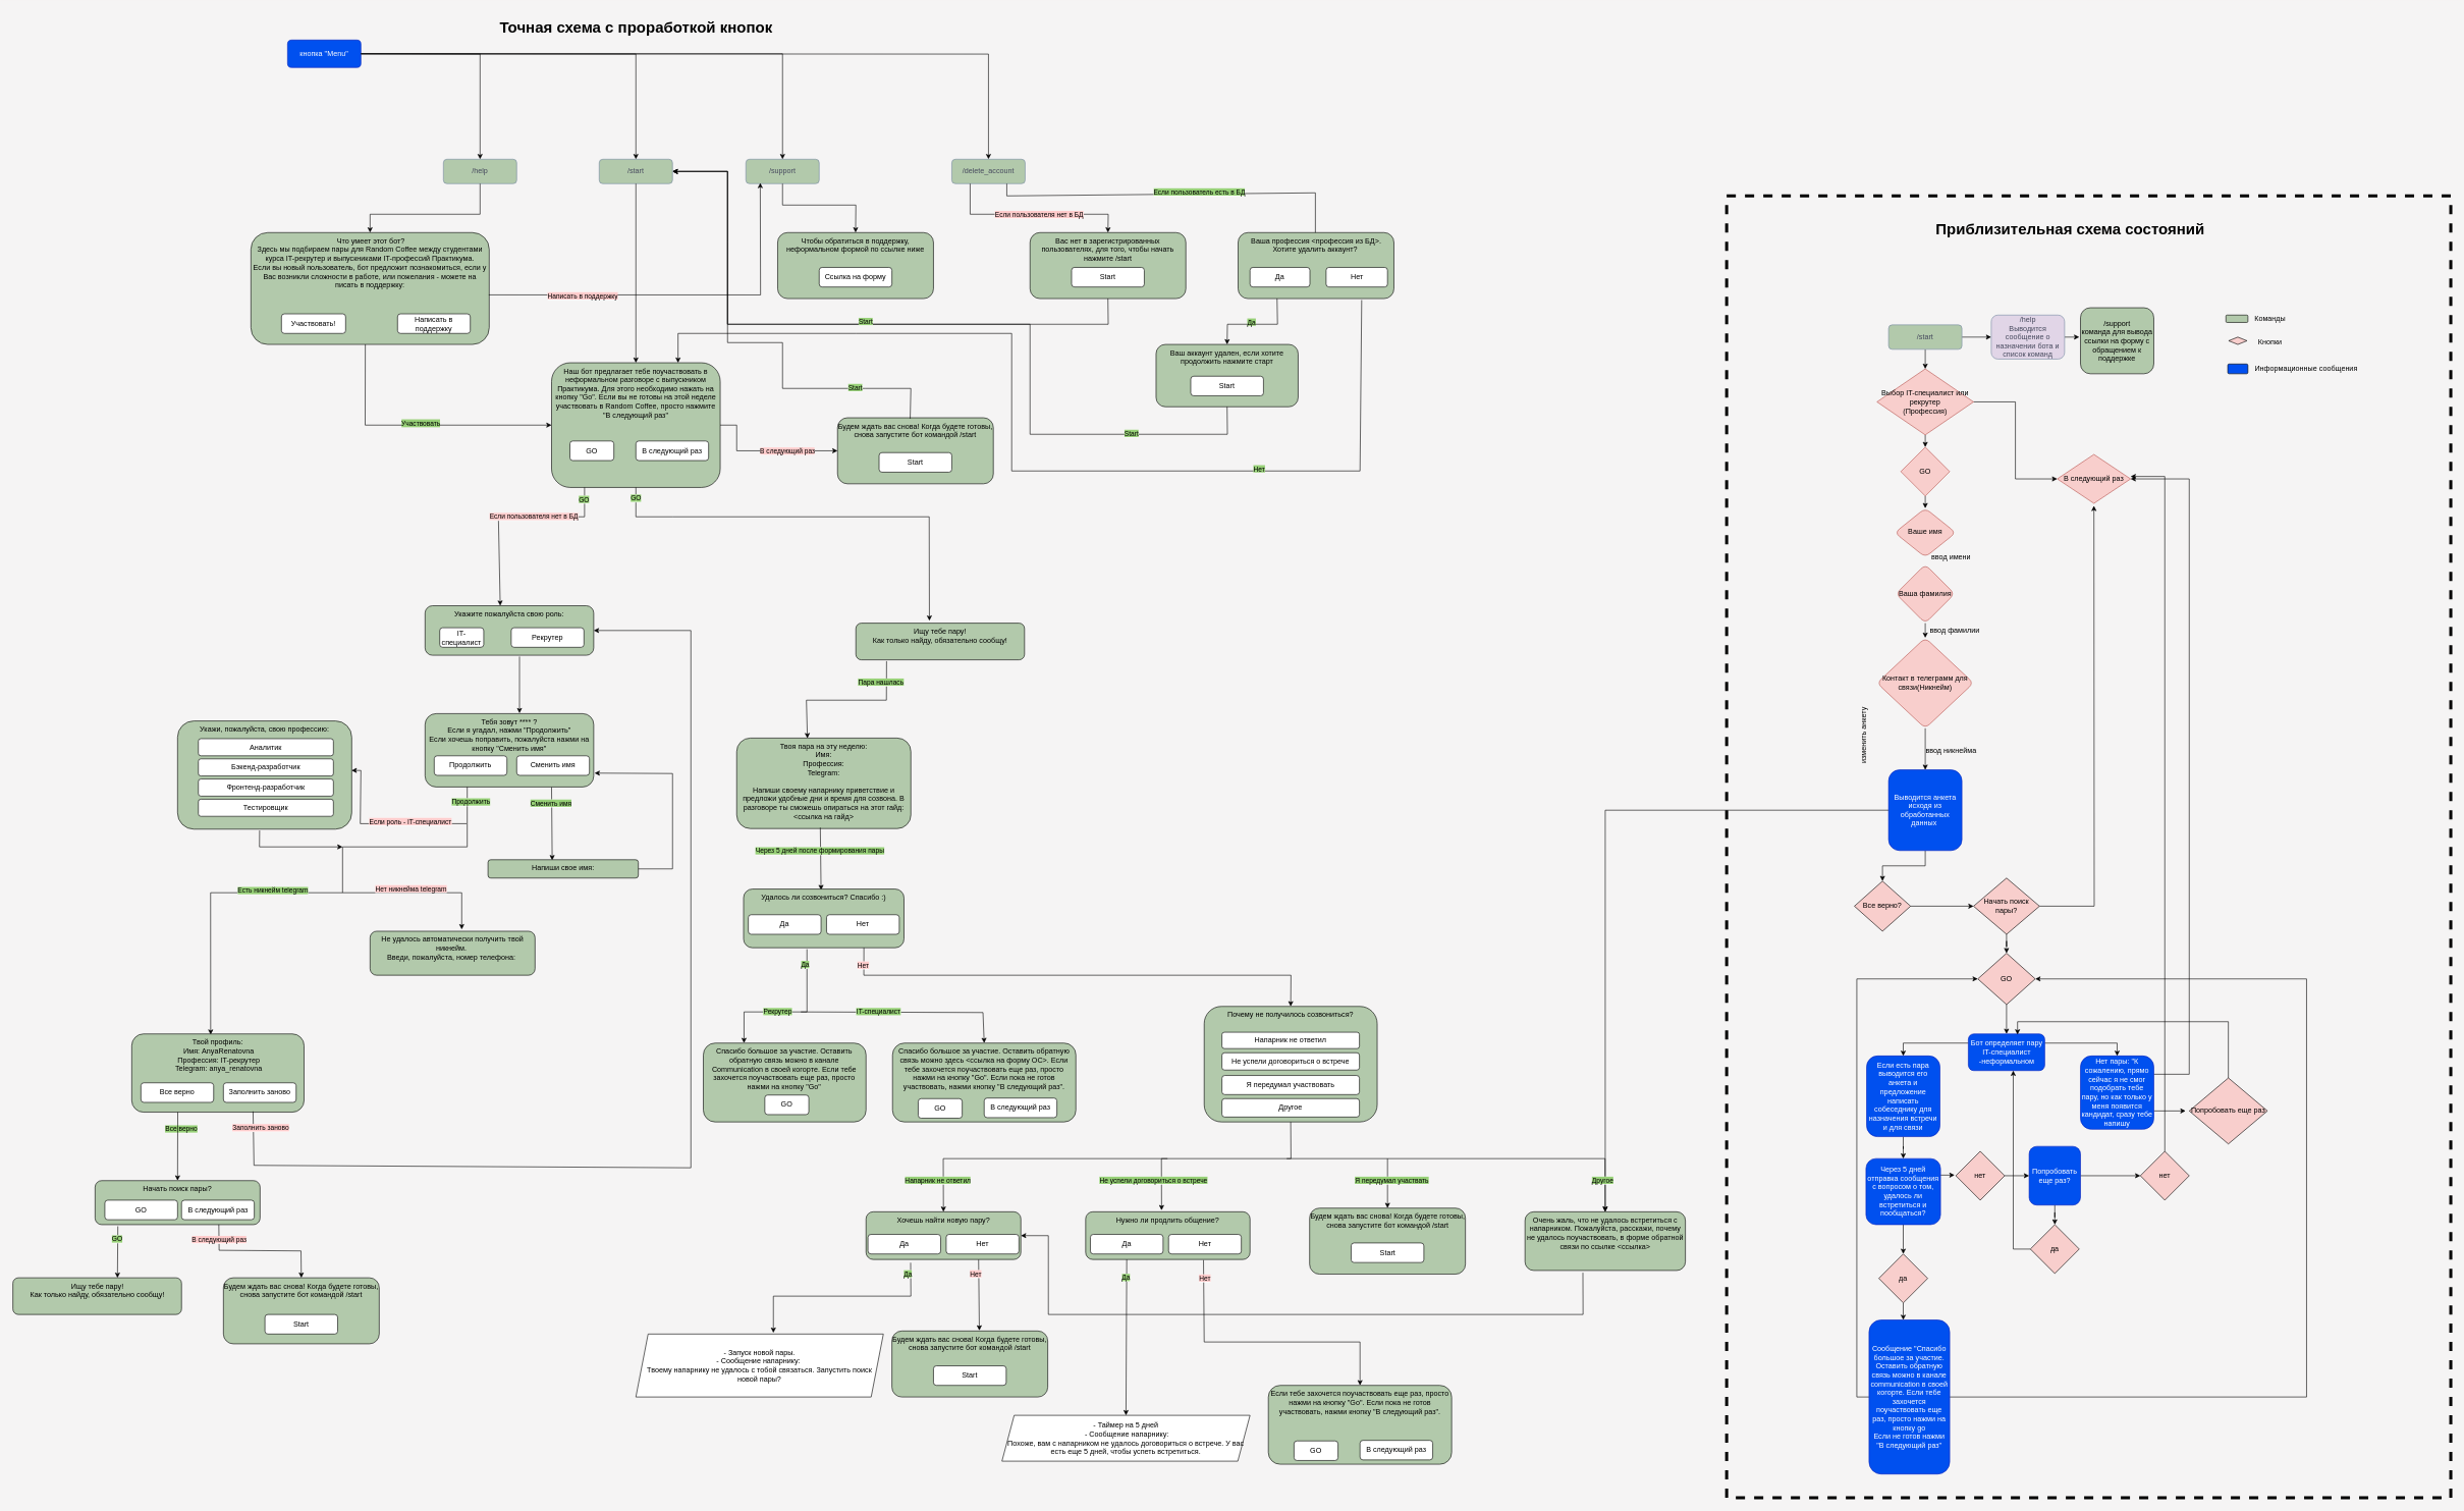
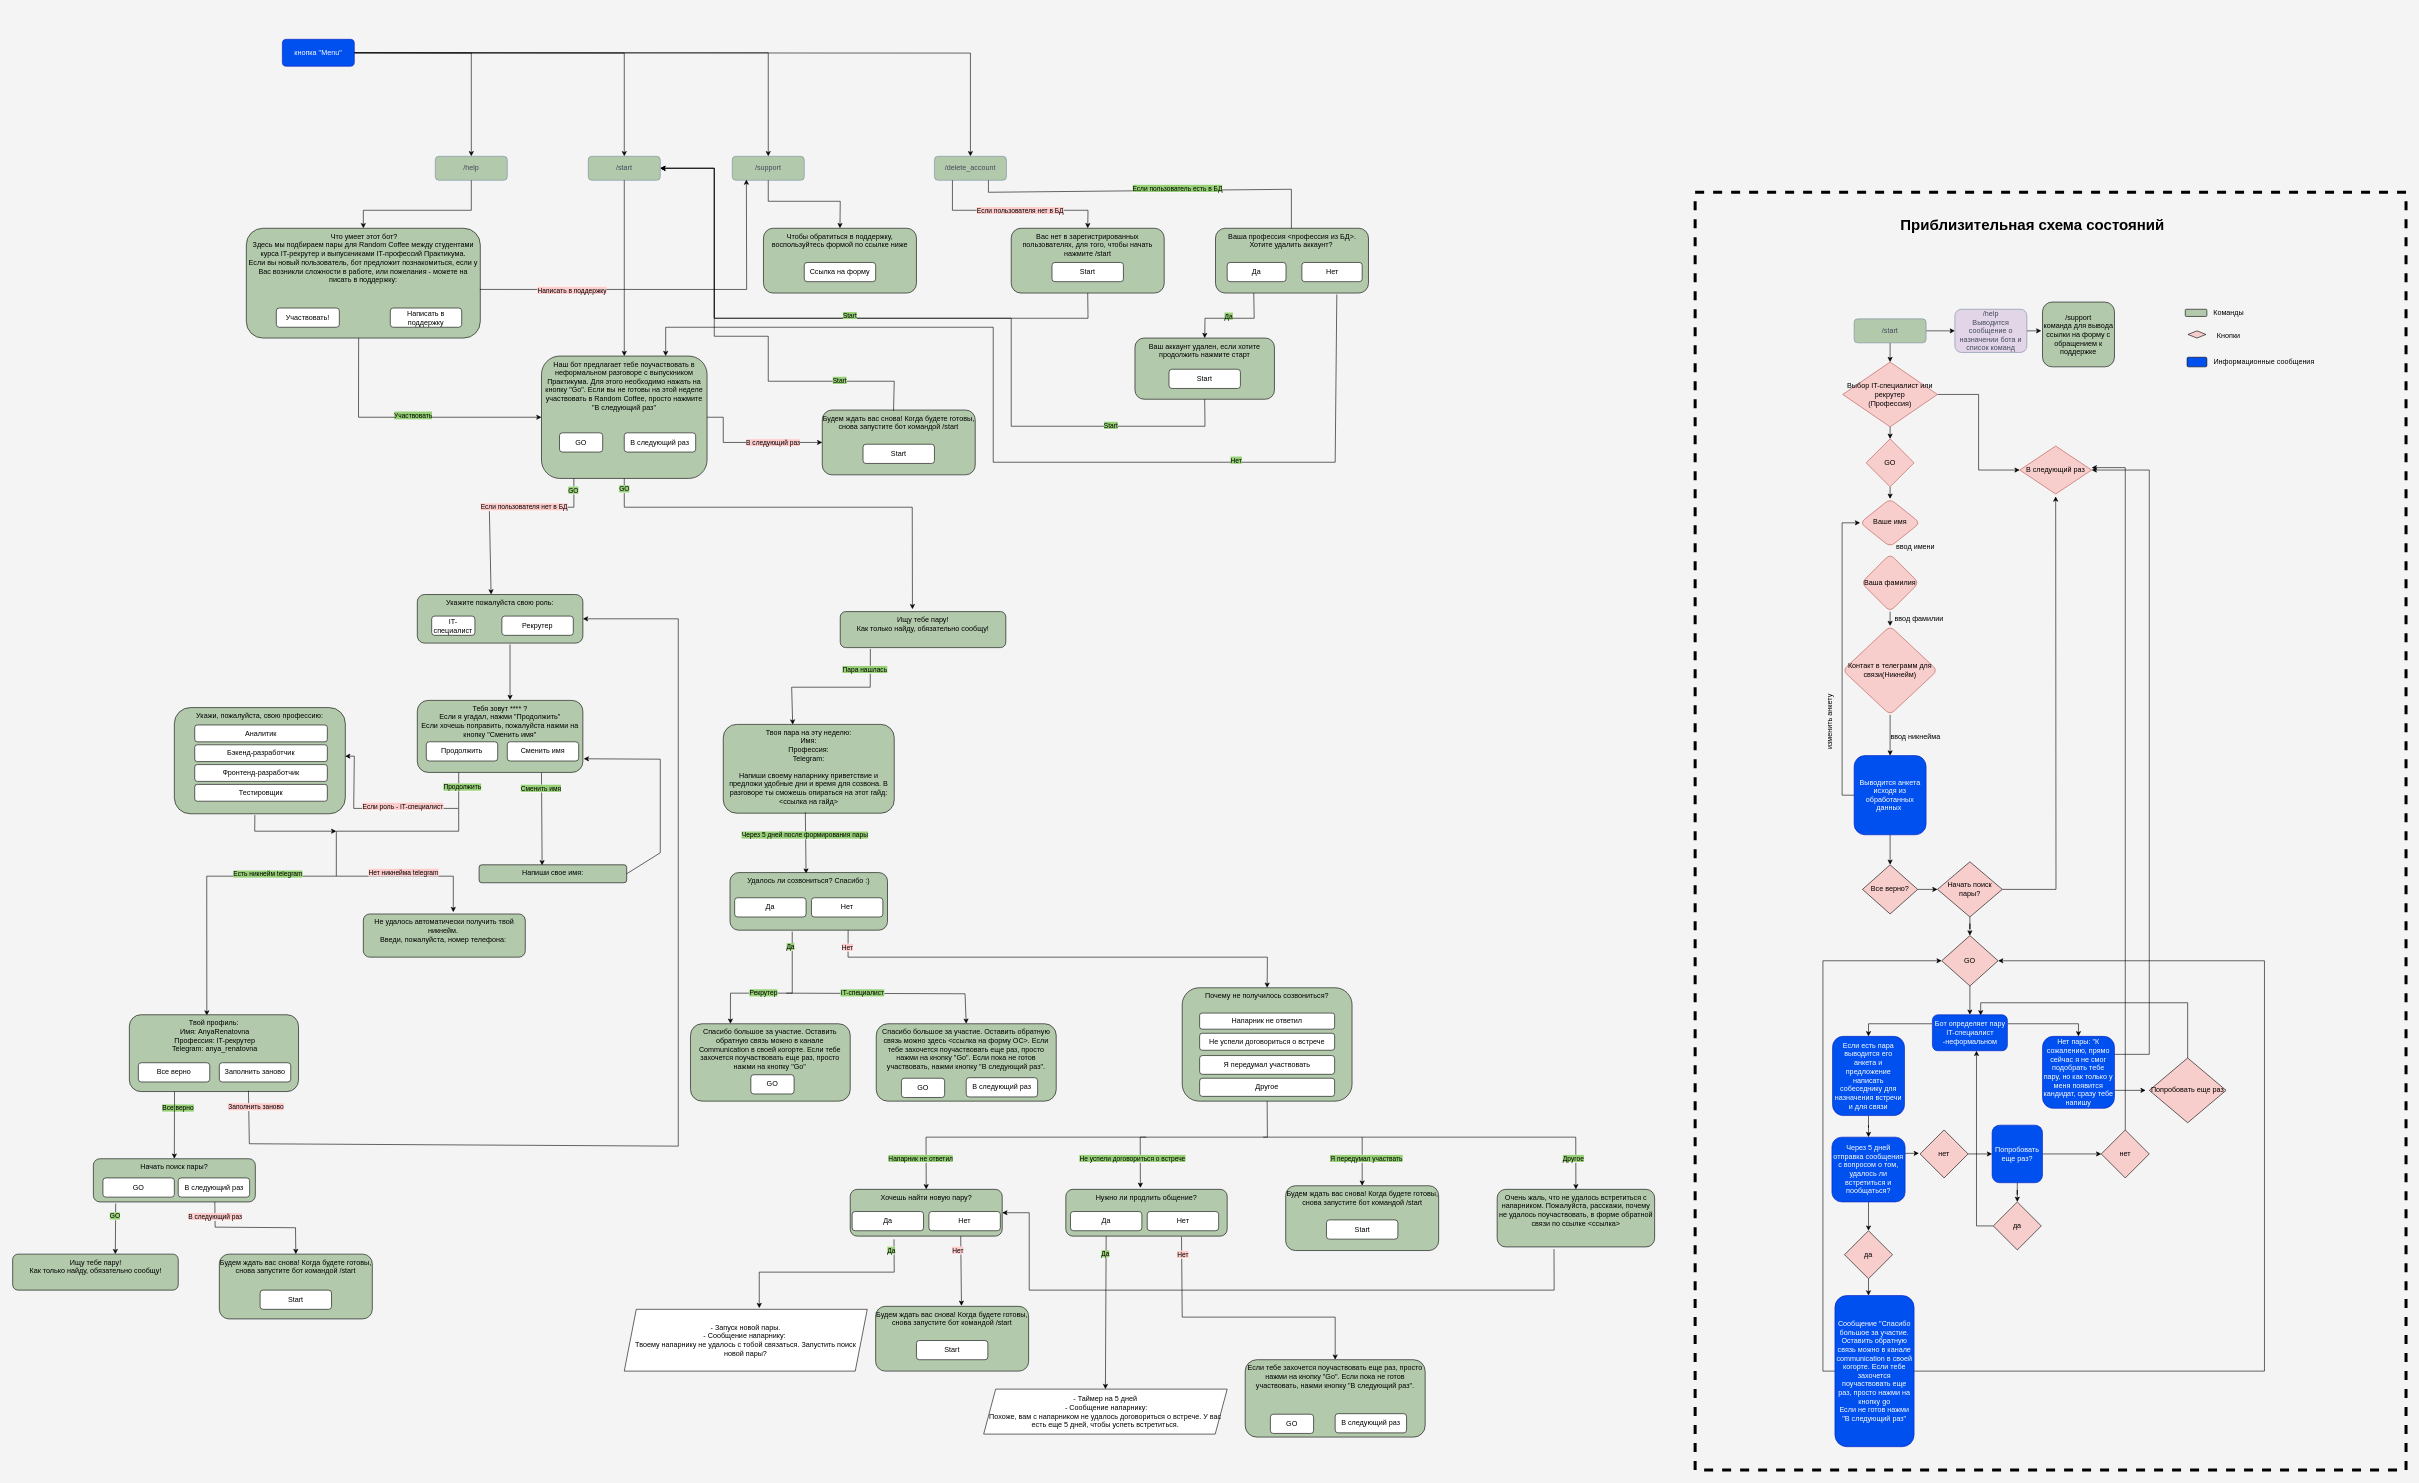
- <mxCell id="74" value="&lt;font style=&quot;font-size: 25px;&quot;&gt;&lt;b&gt;Точная схема с проработкой кнопок&lt;/b&gt;&lt;/font&gt;" style="text;html=1;align=center;verticalAlign=middle;resizable=0;points=[];autosize=1;strokeColor=none;fillColor=none;" parent="1" vertex="1"><mxGeometry x="800" y="20" width="480" height="45" as="geometry" /></mxCell>
- <mxCell id="76" value="Чтобы обратиться в поддержку, неформальном формой по ссылке ниже" style="rounded=1;whiteSpace=wrap;html=1;fillColor=#b2c9ab;verticalAlign=top;" parent="1" vertex="1"><mxGeometry x="1272" y="380" width="255" height="108" as="geometry" /></mxCell>
+ <mxCell id="76" value="Чтобы обратиться в поддержку, воспользуйтесь формой по ссылке ниже" style="rounded=1;whiteSpace=wrap;html=1;fillColor=#b2c9ab;verticalAlign=top;" parent="1" vertex="1"><mxGeometry x="1272" y="380" width="255" height="108" as="geometry" /></mxCell>
- <mxCell id="13" style="edgeStyle=orthogonalEdgeStyle;rounded=0;orthogonalLoop=1;jettySize=auto;html=1;exitX=0;exitY=0.5;exitDx=0;exitDy=0;" parent="1" source="15" target="173" edge="1"><mxGeometry relative="1" as="geometry" /></mxCell>
+ <mxCell id="13" style="edgeStyle=orthogonalEdgeStyle;rounded=0;orthogonalLoop=1;jettySize=auto;html=1;exitX=0;exitY=0.5;exitDx=0;exitDy=0;entryX=0;entryY=0.5;entryDx=0;entryDy=0;" parent="1" source="15" target="8" edge="1"><mxGeometry relative="1" as="geometry" /></mxCell>
- <mxCell id="120" value="Напиши свое имя:" style="rounded=1;whiteSpace=wrap;html=1;fillColor=#b2c9ab;horizontal=1;verticalAlign=top;" parent="1" vertex="1"><mxGeometry x="798" y="1406" width="246" height="30" as="geometry" /></mxCell>
+ <mxCell id="120" value="Напиши свое имя:" style="rounded=1;whiteSpace=wrap;html=1;fillColor=#b2c9ab;horizontal=1;verticalAlign=top;" parent="1" vertex="1"><mxGeometry x="798" y="1441" width="246" height="30" as="geometry" /></mxCell>
- <mxCell id="42" value="Все верно?" style="rhombus;whiteSpace=wrap;html=1;fillColor=#f8cecc;" parent="1" vertex="1"><mxGeometry x="3034" y="1441" width="92" height="82" as="geometry" /></mxCell>
+ <mxCell id="42" value="Все верно?" style="rhombus;whiteSpace=wrap;html=1;fillColor=#f8cecc;" parent="1" vertex="1"><mxGeometry x="3104" y="1441" width="92" height="82" as="geometry" /></mxCell>
